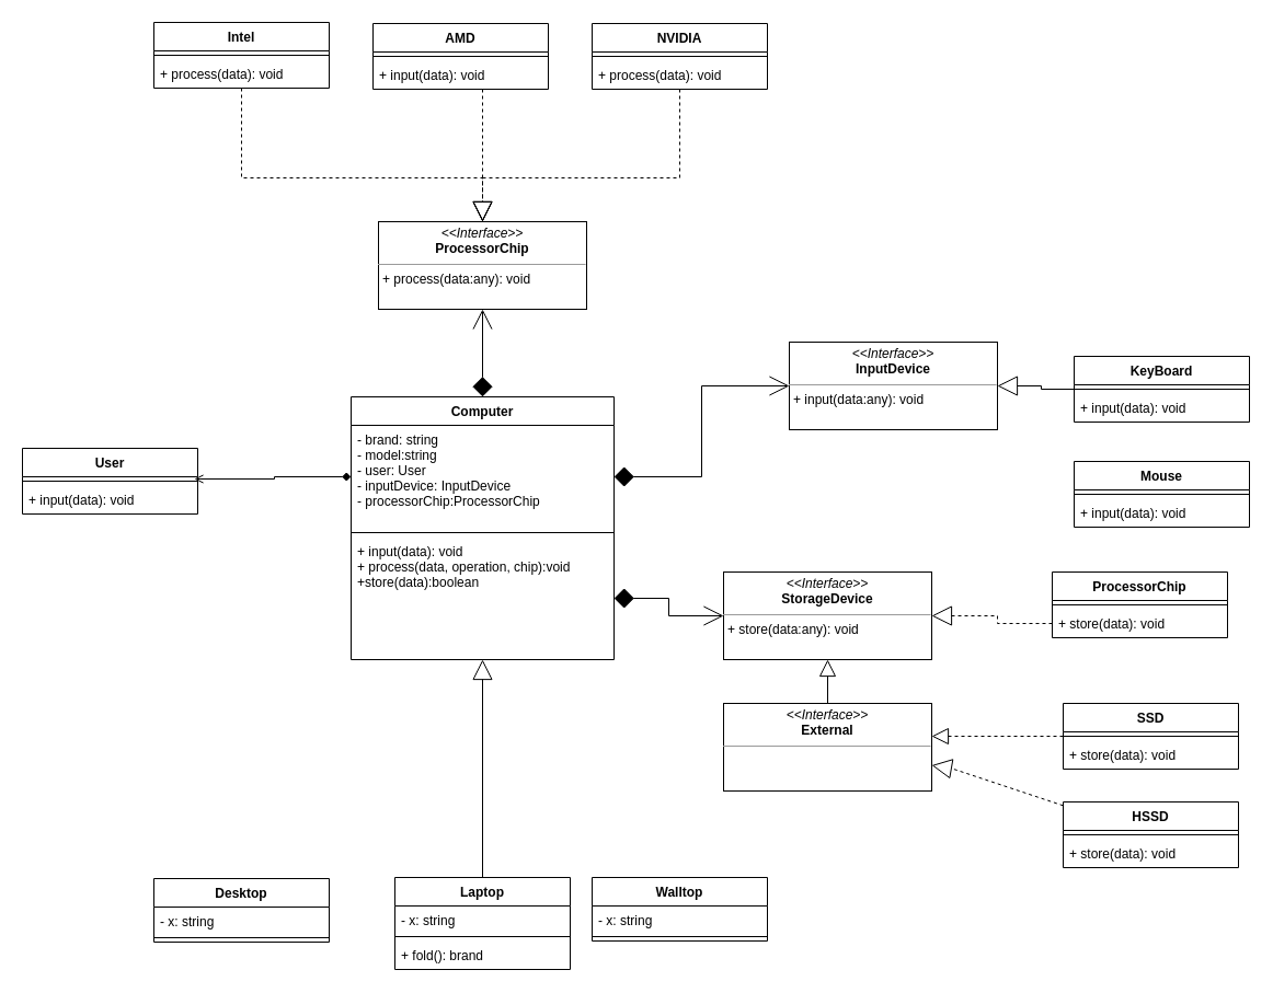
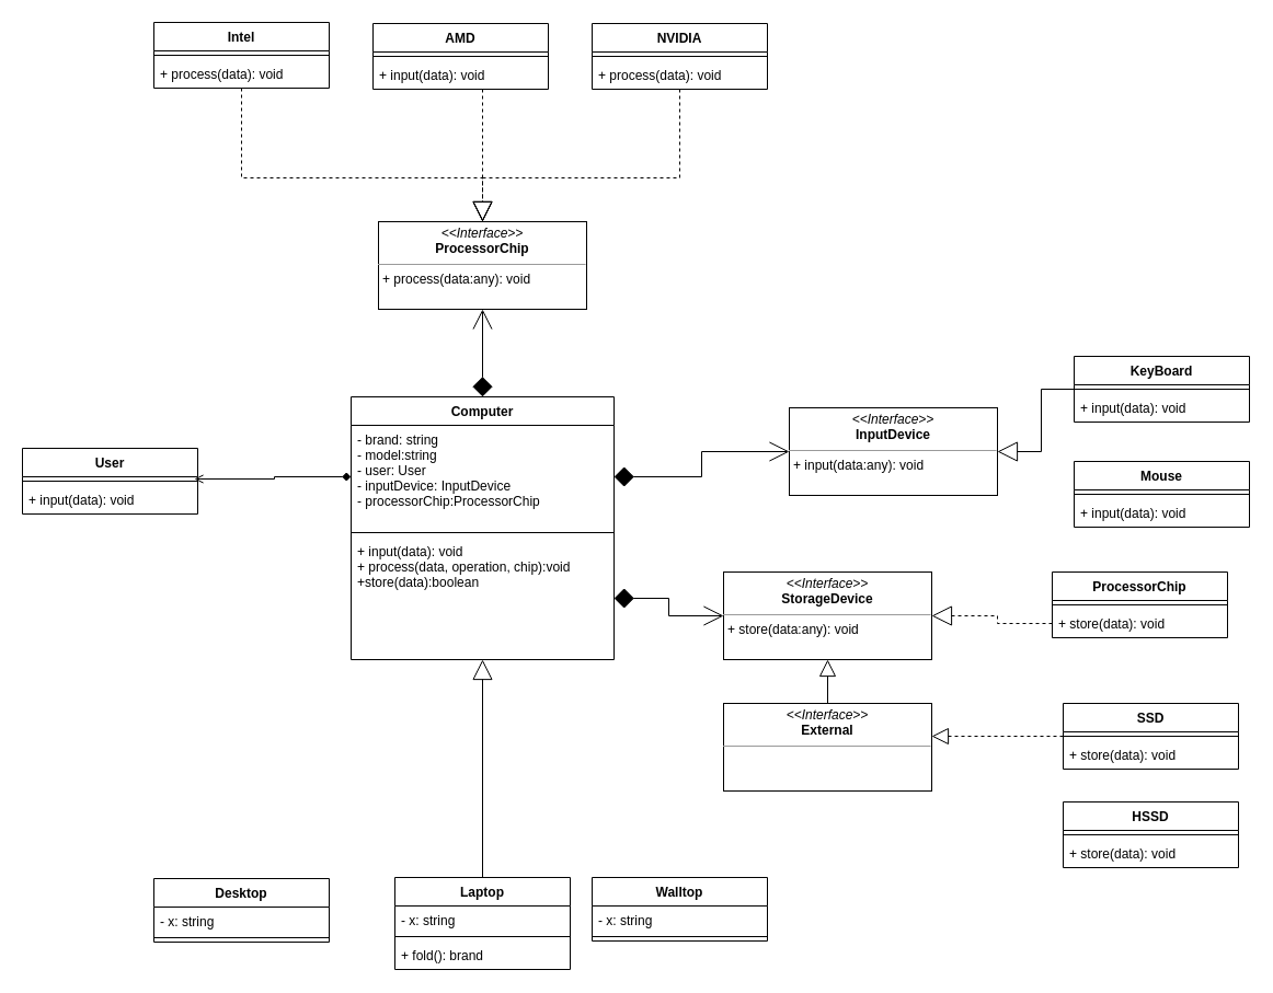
- <mxCell id="28" value="&lt;p style=&quot;margin: 0px ; margin-top: 4px ; text-align: center&quot;&gt;&lt;i&gt;&amp;lt;&amp;lt;Interface&amp;gt;&amp;gt;&lt;/i&gt;&lt;br&gt;&lt;b&gt;InputDevice&lt;/b&gt;&lt;/p&gt;&lt;hr size=&quot;1&quot;&gt;&lt;p style=&quot;margin: 0px ; margin-left: 4px&quot;&gt;&lt;/p&gt;&lt;p style=&quot;margin: 0px ; margin-left: 4px&quot;&gt;+ input(data:any): void&lt;br&gt;&lt;br&gt;&lt;/p&gt;" style="verticalAlign=top;align=left;overflow=fill;fontSize=12;fontFamily=Helvetica;html=1;" parent="1" vertex="1"><mxGeometry x="720" y="312" width="190" height="80" as="geometry" /></mxCell>
+ <mxCell id="28" value="&lt;p style=&quot;margin: 0px ; margin-top: 4px ; text-align: center&quot;&gt;&lt;i&gt;&amp;lt;&amp;lt;Interface&amp;gt;&amp;gt;&lt;/i&gt;&lt;br&gt;&lt;b&gt;InputDevice&lt;/b&gt;&lt;/p&gt;&lt;hr size=&quot;1&quot;&gt;&lt;p style=&quot;margin: 0px ; margin-left: 4px&quot;&gt;&lt;/p&gt;&lt;p style=&quot;margin: 0px ; margin-left: 4px&quot;&gt;+ input(data:any): void&lt;br&gt;&lt;br&gt;&lt;/p&gt;" style="verticalAlign=top;align=left;overflow=fill;fontSize=12;fontFamily=Helvetica;html=1;" parent="1" vertex="1"><mxGeometry x="720" y="372" width="190" height="80" as="geometry" /></mxCell>
- <mxCell id="57" style="edgeStyle=none;rounded=0;orthogonalLoop=1;jettySize=auto;html=1;dashed=1;startArrow=none;startFill=0;endArrow=block;endFill=0;endSize=16;" edge="1" parent="1" source="58" target="54"><mxGeometry relative="1" as="geometry"><Array as="points"><mxPoint x="870" y="702" /></Array></mxGeometry></mxCell>
